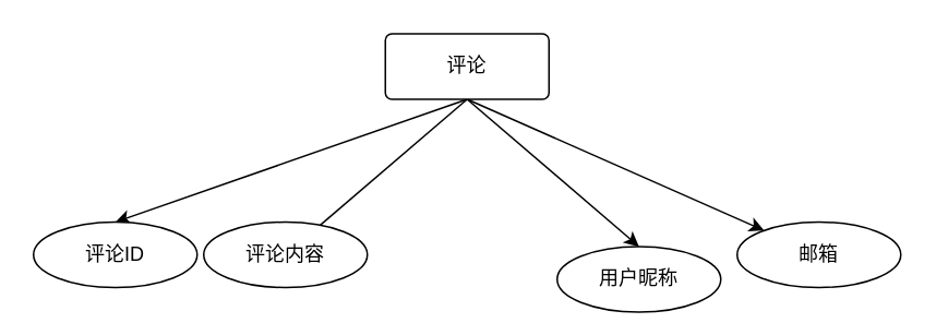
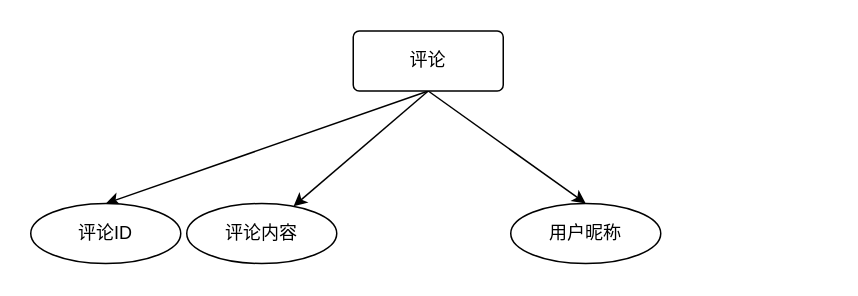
- <mxCell id="5" style="rounded=0;orthogonalLoop=1;jettySize=auto;html=1;exitX=0.5;exitY=1;exitDx=0;exitDy=0;" edge="1" parent="1" source="6" target="10"><mxGeometry relative="1" as="geometry" /></mxCell>
- <mxCell id="3" style="rounded=0;orthogonalLoop=1;jettySize=auto;html=1;exitX=0.5;exitY=1;exitDx=0;exitDy=0;endArrow=none;" edge="1" parent="1" source="6" target="8"><mxGeometry relative="1" as="geometry" /></mxCell>
+ <mxCell id="3" style="rounded=0;orthogonalLoop=1;jettySize=auto;html=1;exitX=0.5;exitY=1;exitDx=0;exitDy=0;" edge="1" parent="1" source="6" target="8"><mxGeometry relative="1" as="geometry" /></mxCell>
- <mxCell id="10" value="邮箱" style="ellipse;whiteSpace=wrap;html=1;align=center;" vertex="1" parent="1"><mxGeometry x="450" y="135" width="100" height="40" as="geometry" /></mxCell>
- <mxCell id="9" value="用户昵称" style="ellipse;whiteSpace=wrap;html=1;align=center;" vertex="1" parent="1"><mxGeometry x="340" y="150" width="100" height="40" as="geometry" /></mxCell>
+ <mxCell id="9" value="用户昵称" style="ellipse;whiteSpace=wrap;html=1;align=center;" vertex="1" parent="1"><mxGeometry x="340" y="135" width="100" height="40" as="geometry" /></mxCell>
